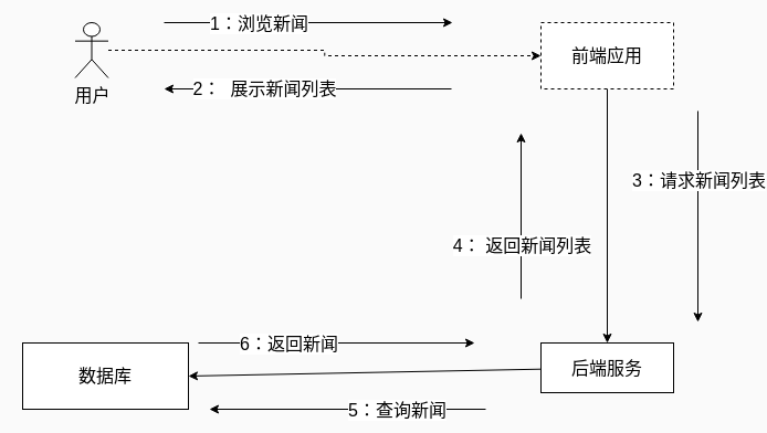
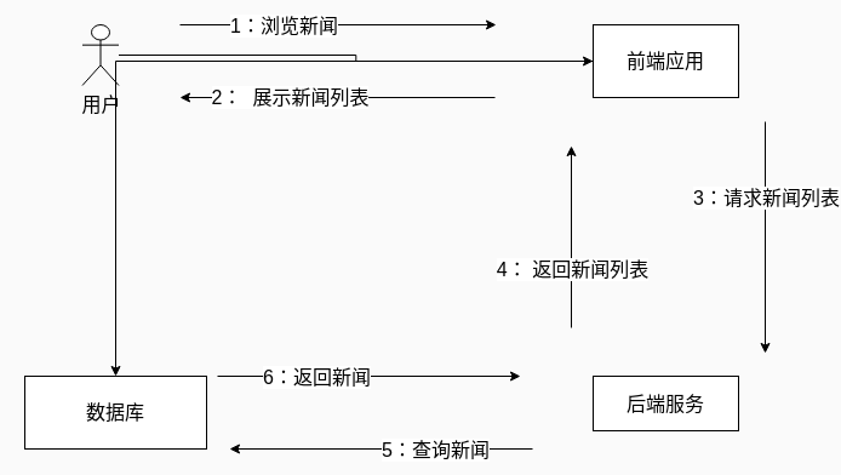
- <mxCell id="2" style="edgeStyle=orthogonalEdgeStyle;rounded=0;orthogonalLoop=1;jettySize=auto;html=1;fontSize=16;dashed=1;" parent="1" source="3" target="5" edge="1"><mxGeometry relative="1" as="geometry" /></mxCell>
+ <mxCell id="2" style="edgeStyle=orthogonalEdgeStyle;rounded=0;orthogonalLoop=1;jettySize=auto;html=1;fontSize=16;" parent="1" source="3" target="5" edge="1"><mxGeometry relative="1" as="geometry" /></mxCell>
- <mxCell id="5" value="前端应用" style="rounded=0;whiteSpace=wrap;html=1;fontSize=16;dashed=1;" parent="1" vertex="1"><mxGeometry x="489" y="20" width="120" height="60" as="geometry" /></mxCell>
+ <mxCell id="5" value="前端应用" style="rounded=0;whiteSpace=wrap;html=1;fontSize=16;" parent="1" vertex="1"><mxGeometry x="489" y="20" width="120" height="60" as="geometry" /></mxCell>
- <mxCell id="4" style="edgeStyle=orthogonalEdgeStyle;rounded=0;orthogonalLoop=1;jettySize=auto;html=1;fontSize=16;" parent="1" source="5" target="6" edge="1"><mxGeometry relative="1" as="geometry" /></mxCell>
+ <mxCell id="4" style="edgeStyle=orthogonalEdgeStyle;rounded=0;orthogonalLoop=1;jettySize=auto;html=1;fontSize=16;" parent="1" source="5" target="7" edge="1"><mxGeometry relative="1" as="geometry" /></mxCell>
- <mxCell id="8" style="rounded=0;orthogonalLoop=1;jettySize=auto;html=1;entryX=1;entryY=0.5;entryDx=0;entryDy=0;fontSize=16;" parent="1" source="6" target="7" edge="1"><mxGeometry relative="1" as="geometry" /></mxCell>
